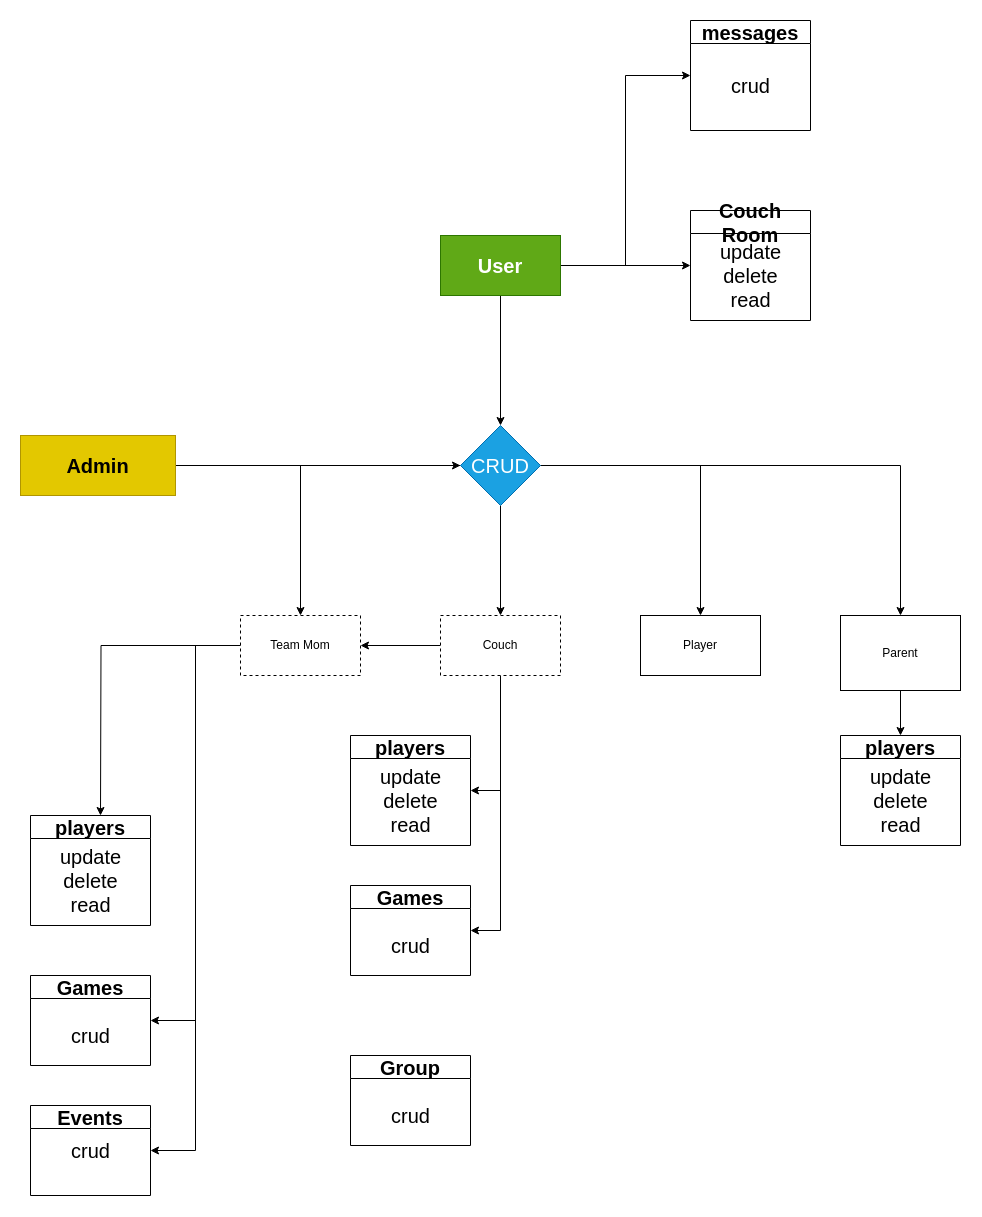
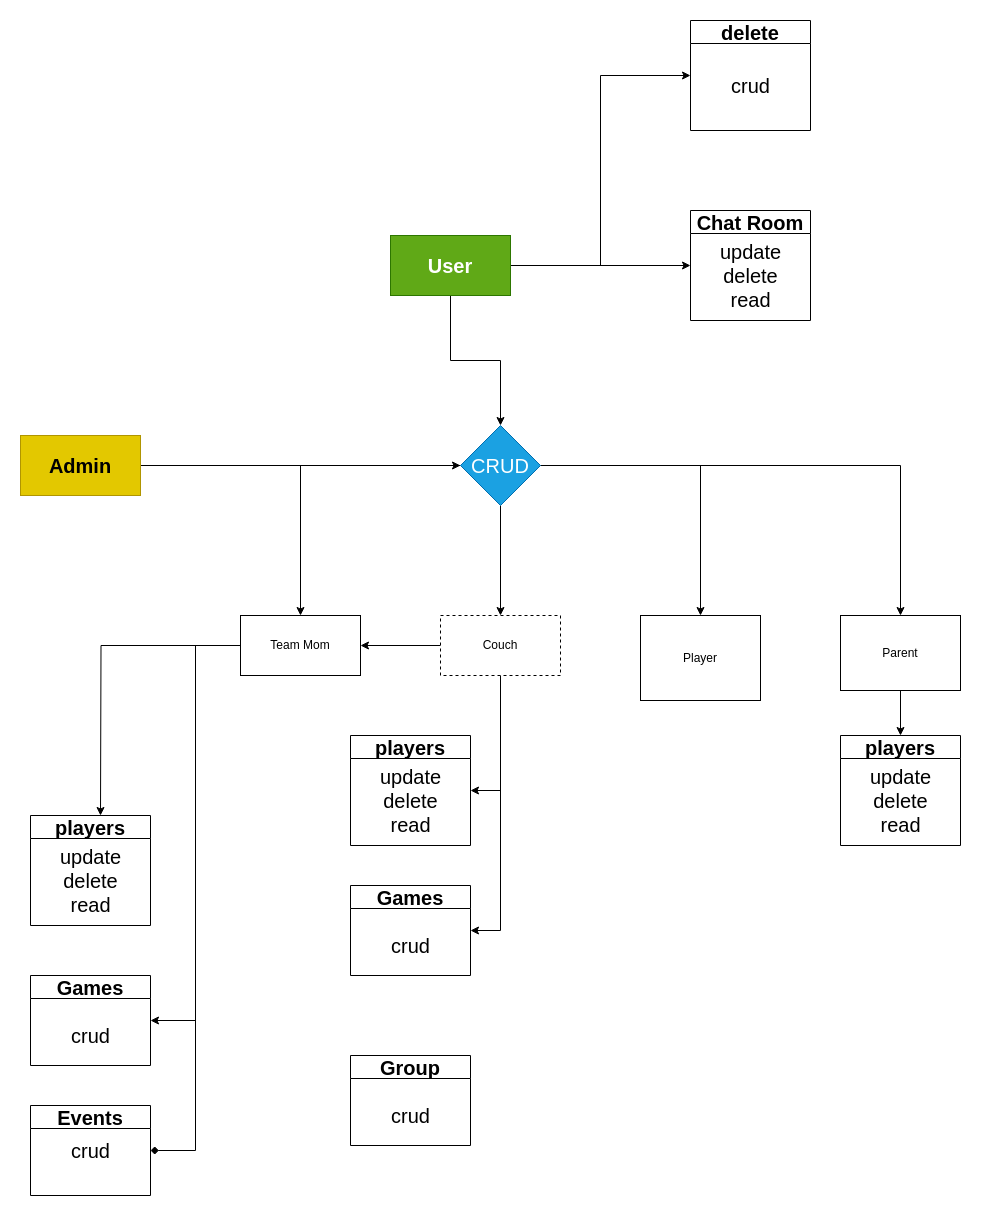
- <mxCell id="38" value="messages" style="swimlane;whiteSpace=wrap;html=1;fontSize=20;" vertex="1" parent="1"><mxGeometry x="690" y="20" width="120" height="110" as="geometry" /></mxCell>
+ <mxCell id="38" value="delete" style="swimlane;whiteSpace=wrap;html=1;fontSize=20;" vertex="1" parent="1"><mxGeometry x="690" y="20" width="120" height="110" as="geometry" /></mxCell>
- <mxCell id="36" value="Couch Room" style="swimlane;whiteSpace=wrap;html=1;fontSize=20;" vertex="1" parent="1"><mxGeometry x="690" y="210" width="120" height="110" as="geometry" /></mxCell>
+ <mxCell id="36" value="Chat Room" style="swimlane;whiteSpace=wrap;html=1;fontSize=20;" vertex="1" parent="1"><mxGeometry x="690" y="210" width="120" height="110" as="geometry" /></mxCell>
- <mxCell id="18" value="&lt;b&gt;User&lt;/b&gt;" style="rounded=0;whiteSpace=wrap;html=1;fontSize=20;fillColor=#60a917;fontColor=#ffffff;strokeColor=#2D7600;" vertex="1" parent="1"><mxGeometry x="440" y="235" width="120" height="60" as="geometry" /></mxCell>
+ <mxCell id="18" value="&lt;b&gt;User&lt;/b&gt;" style="rounded=0;whiteSpace=wrap;html=1;fontSize=20;fillColor=#60a917;fontColor=#ffffff;strokeColor=#2D7600;" vertex="1" parent="1"><mxGeometry x="390" y="235" width="120" height="60" as="geometry" /></mxCell>
- <mxCell id="7" value="&lt;font style=&quot;font-size: 20px;&quot;&gt;&lt;b&gt;Admin&lt;/b&gt;&lt;/font&gt;" style="rounded=0;whiteSpace=wrap;html=1;fillColor=#e3c800;fontColor=#000000;strokeColor=#B09500;" vertex="1" parent="1"><mxGeometry x="20" y="435" width="155" height="60" as="geometry" /></mxCell>
+ <mxCell id="7" value="&lt;font style=&quot;font-size: 20px;&quot;&gt;&lt;b&gt;Admin&lt;/b&gt;&lt;/font&gt;" style="rounded=0;whiteSpace=wrap;html=1;fillColor=#e3c800;fontColor=#000000;strokeColor=#B09500;" vertex="1" parent="1"><mxGeometry x="20" y="435" width="120" height="60" as="geometry" /></mxCell>
- <mxCell id="5" value="Team Mom" style="rounded=0;whiteSpace=wrap;html=1;dashed=1;" vertex="1" parent="1"><mxGeometry x="240" y="615" width="120" height="60" as="geometry" /></mxCell>
+ <mxCell id="5" value="Team Mom" style="rounded=0;whiteSpace=wrap;html=1;" vertex="1" parent="1"><mxGeometry x="240" y="615" width="120" height="60" as="geometry" /></mxCell>
- <mxCell id="12" value="Player" style="rounded=0;whiteSpace=wrap;html=1;" vertex="1" parent="1"><mxGeometry x="640" y="615" width="120" height="60" as="geometry" /></mxCell>
+ <mxCell id="12" value="Player" style="rounded=0;whiteSpace=wrap;html=1;" vertex="1" parent="1"><mxGeometry x="640" y="615" width="120" height="85" as="geometry" /></mxCell>
- <mxCell id="4" style="edgeStyle=orthogonalEdgeStyle;rounded=0;orthogonalLoop=1;jettySize=auto;html=1;entryX=1;entryY=0.5;entryDx=0;entryDy=0;fontSize=20;" edge="1" parent="1" source="5" target="28"><mxGeometry relative="1" as="geometry" /></mxCell>
+ <mxCell id="4" style="edgeStyle=orthogonalEdgeStyle;rounded=0;orthogonalLoop=1;jettySize=auto;html=1;entryX=1;entryY=0.5;entryDx=0;entryDy=0;fontSize=20;endArrow=diamond;" edge="1" parent="1" source="5" target="28"><mxGeometry relative="1" as="geometry" /></mxCell>
